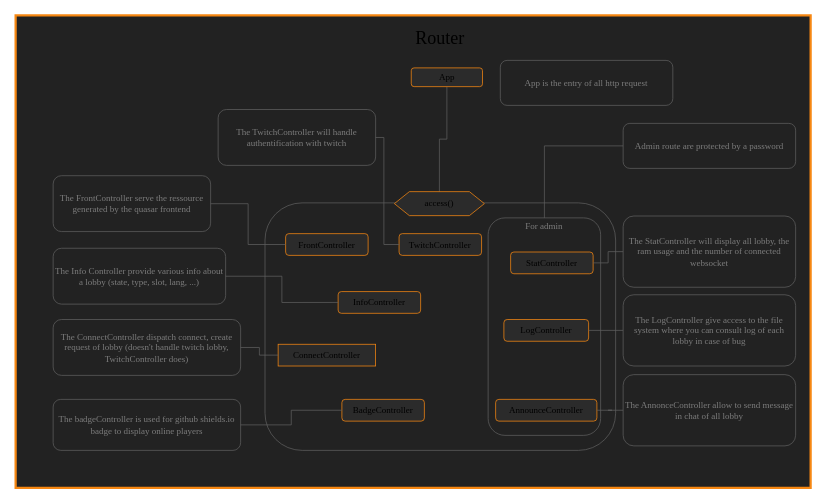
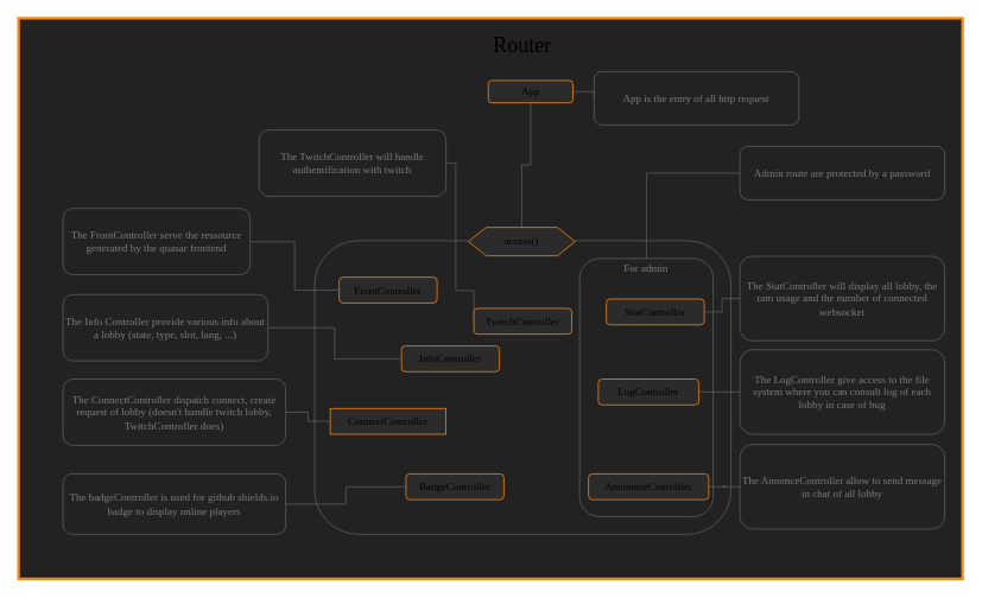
+ <mxCell id="4" style="edgeStyle=orthogonalEdgeStyle;rounded=0;orthogonalLoop=1;jettySize=auto;html=1;exitX=1;exitY=0.5;exitDx=0;exitDy=0;entryX=0;entryY=0.5;entryDx=0;entryDy=0;endArrow=none;endFill=0;strokeColor=#5E5E5E;fontFamily=Source Code Pro;fontSource=https%3A%2F%2Ffonts.googleapis.com%2Fcss%3Ffamily%3DSource%2BCode%2BPro;" edge="1" parent="1" source="6" target="7"><mxGeometry relative="1" as="geometry" /></mxCell>
- <mxCell id="23" value="TwitchController" style="rounded=1;whiteSpace=wrap;html=1;shadow=0;glass=0;strokeColor=#f68712;strokeWidth=1;fillColor=#2B2B2B;fontFamily=Source Code Pro;fontSource=https%3A%2F%2Ffonts.googleapis.com%2Fcss%3Ffamily%3DSource%2BCode%2BPro;" vertex="1" parent="1"><mxGeometry x="531.25" y="311" width="110" height="29" as="geometry" /></mxCell>
+ <mxCell id="23" value="TwitchController" style="rounded=1;whiteSpace=wrap;html=1;shadow=0;glass=0;strokeColor=#f68712;strokeWidth=1;fillColor=#2B2B2B;fontFamily=Source Code Pro;fontSource=https%3A%2F%2Ffonts.googleapis.com%2Fcss%3Ffamily%3DSource%2BCode%2BPro;" vertex="1" parent="1"><mxGeometry x="531.25" y="346" width="110" height="29" as="geometry" /></mxCell>
